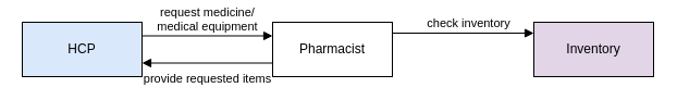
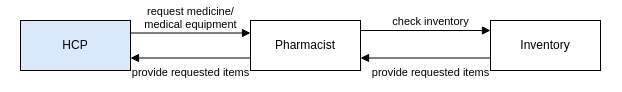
- <mxCell id="4" value="Inventory" style="html=1;whiteSpace=wrap;fillColor=#e1d5e7;" vertex="1" parent="1"><mxGeometry x="490" y="20" width="110" height="50" as="geometry" /></mxCell>
+ <mxCell id="4" value="Inventory" style="html=1;whiteSpace=wrap;" vertex="1" parent="1"><mxGeometry x="490" y="20" width="110" height="50" as="geometry" /></mxCell>
+ <mxCell id="7" value="provide requested items" style="html=1;verticalAlign=bottom;endArrow=block;curved=0;rounded=0;exitX=0;exitY=0.75;exitDx=0;exitDy=0;entryX=1;entryY=0.75;entryDx=0;entryDy=0;" edge="1" parent="1" source="4" target="3"><mxGeometry x="-0.077" y="23" width="80" relative="1" as="geometry"><mxPoint x="290" y="130" as="sourcePoint" /><mxPoint x="370" y="130" as="targetPoint" /><mxPoint as="offset" /></mxGeometry></mxCell>
